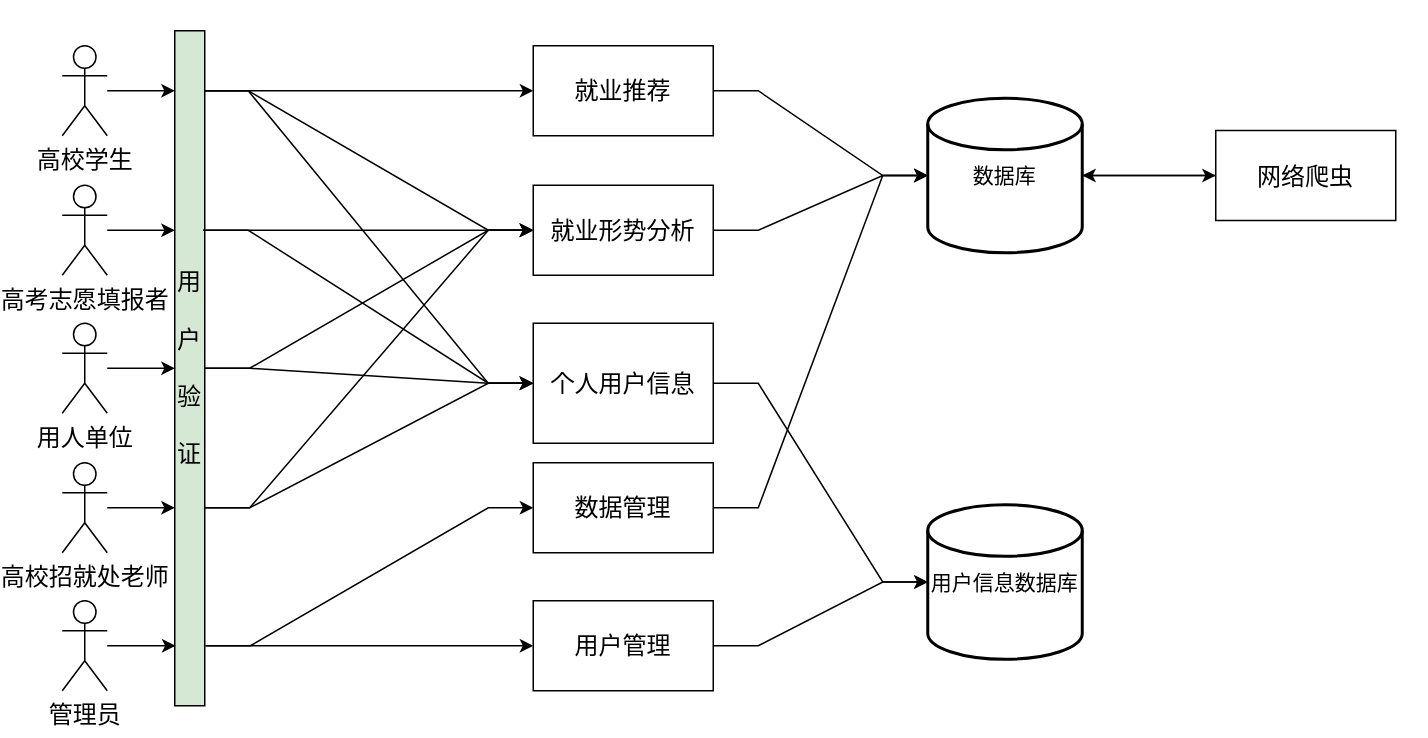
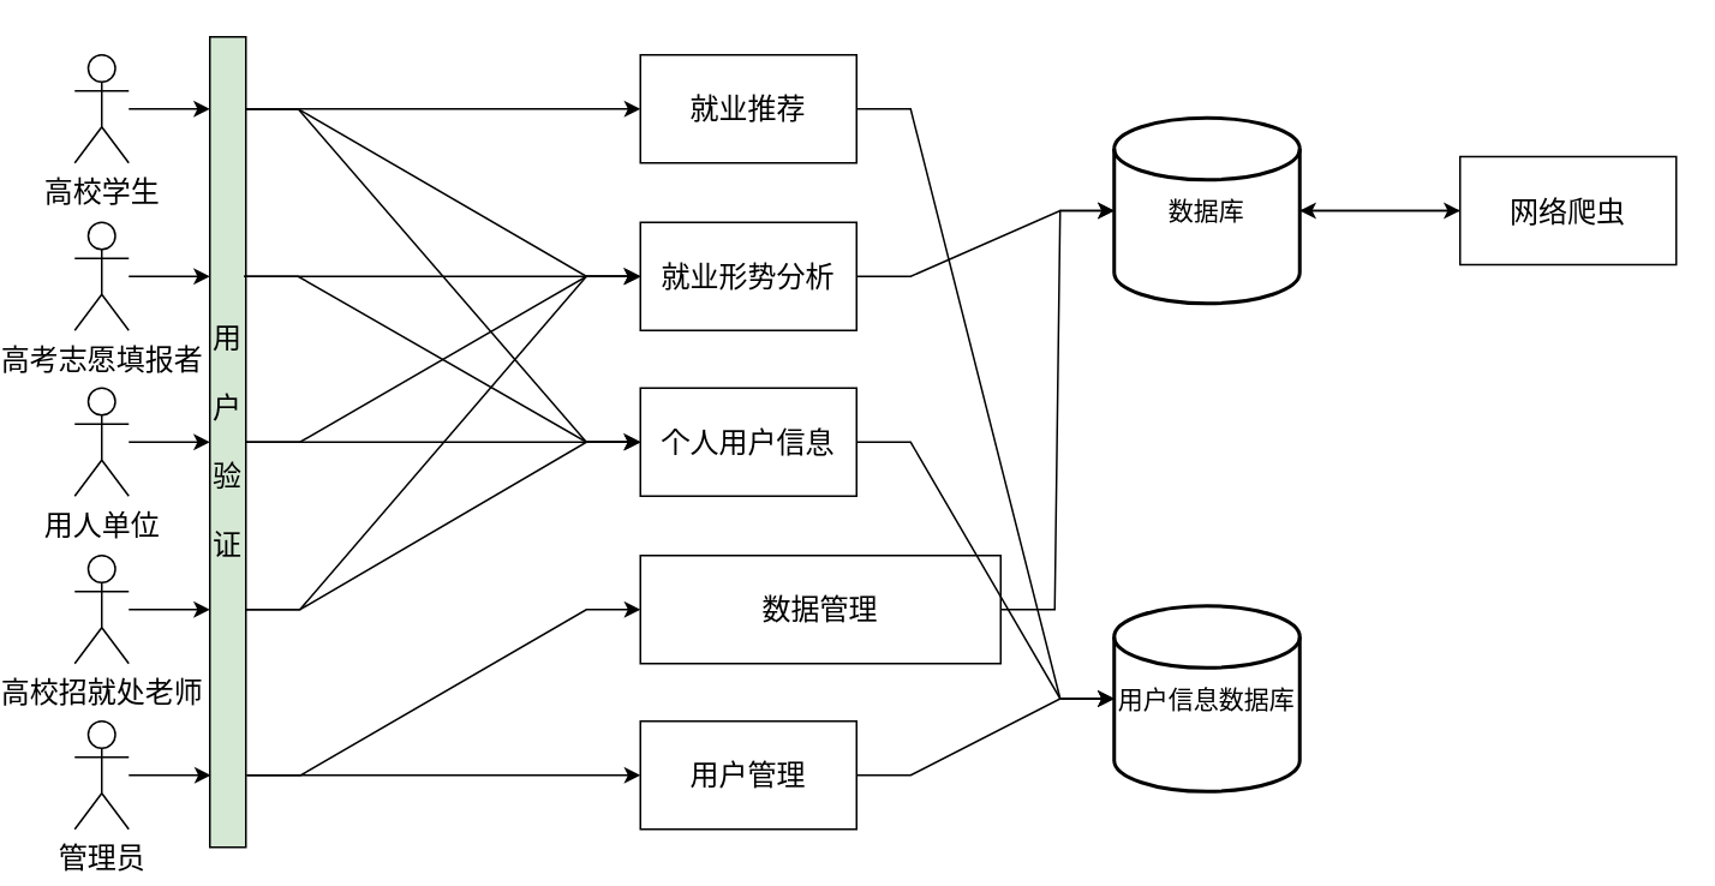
- <mxCell id="4" style="edgeStyle=entityRelationEdgeStyle;rounded=0;sketch=0;html=1;shadow=0;fillColor=none;strokeColor=#000000;labelBackgroundColor=none;fontColor=#000000;" edge="1" parent="1" source="5" target="35"><mxGeometry relative="1" as="geometry" /></mxCell>
+ <mxCell id="4" style="edgeStyle=entityRelationEdgeStyle;rounded=0;sketch=0;html=1;entryX=0;entryY=0.5;entryDx=0;entryDy=0;entryPerimeter=0;shadow=0;fillColor=none;strokeColor=#000000;labelBackgroundColor=none;fontColor=#000000;" edge="1" parent="1" source="5" target="36"><mxGeometry relative="1" as="geometry" /></mxCell>
- <mxCell id="29" value="个人用户信息" style="rounded=0;whiteSpace=wrap;fontFamily=宋体;html=1;fontSize=16;shadow=0;sketch=0;fillColor=none;strokeColor=#000000;labelBackgroundColor=none;fontColor=#000000;" vertex="1" parent="1"><mxGeometry x="334" y="215" width="120" height="80" as="geometry" /></mxCell>
+ <mxCell id="29" value="个人用户信息" style="rounded=0;whiteSpace=wrap;fontFamily=宋体;html=1;fontSize=16;shadow=0;sketch=0;fillColor=none;strokeColor=#000000;labelBackgroundColor=none;fontColor=#000000;" vertex="1" parent="1"><mxGeometry x="334" y="215" width="120" height="60" as="geometry" /></mxCell>
- <mxCell id="31" value="数据管理" style="rounded=0;whiteSpace=wrap;fontFamily=宋体;html=1;fontSize=16;shadow=0;sketch=0;fillColor=none;strokeColor=#000000;labelBackgroundColor=none;fontColor=#000000;" vertex="1" parent="1"><mxGeometry x="334" y="308" width="120" height="60" as="geometry" /></mxCell>
+ <mxCell id="31" value="数据管理" style="rounded=0;whiteSpace=wrap;fontFamily=宋体;html=1;fontSize=16;shadow=0;sketch=0;fillColor=none;strokeColor=#000000;labelBackgroundColor=none;fontColor=#000000;" vertex="1" parent="1"><mxGeometry x="334" y="308" width="200" height="60" as="geometry" /></mxCell>
